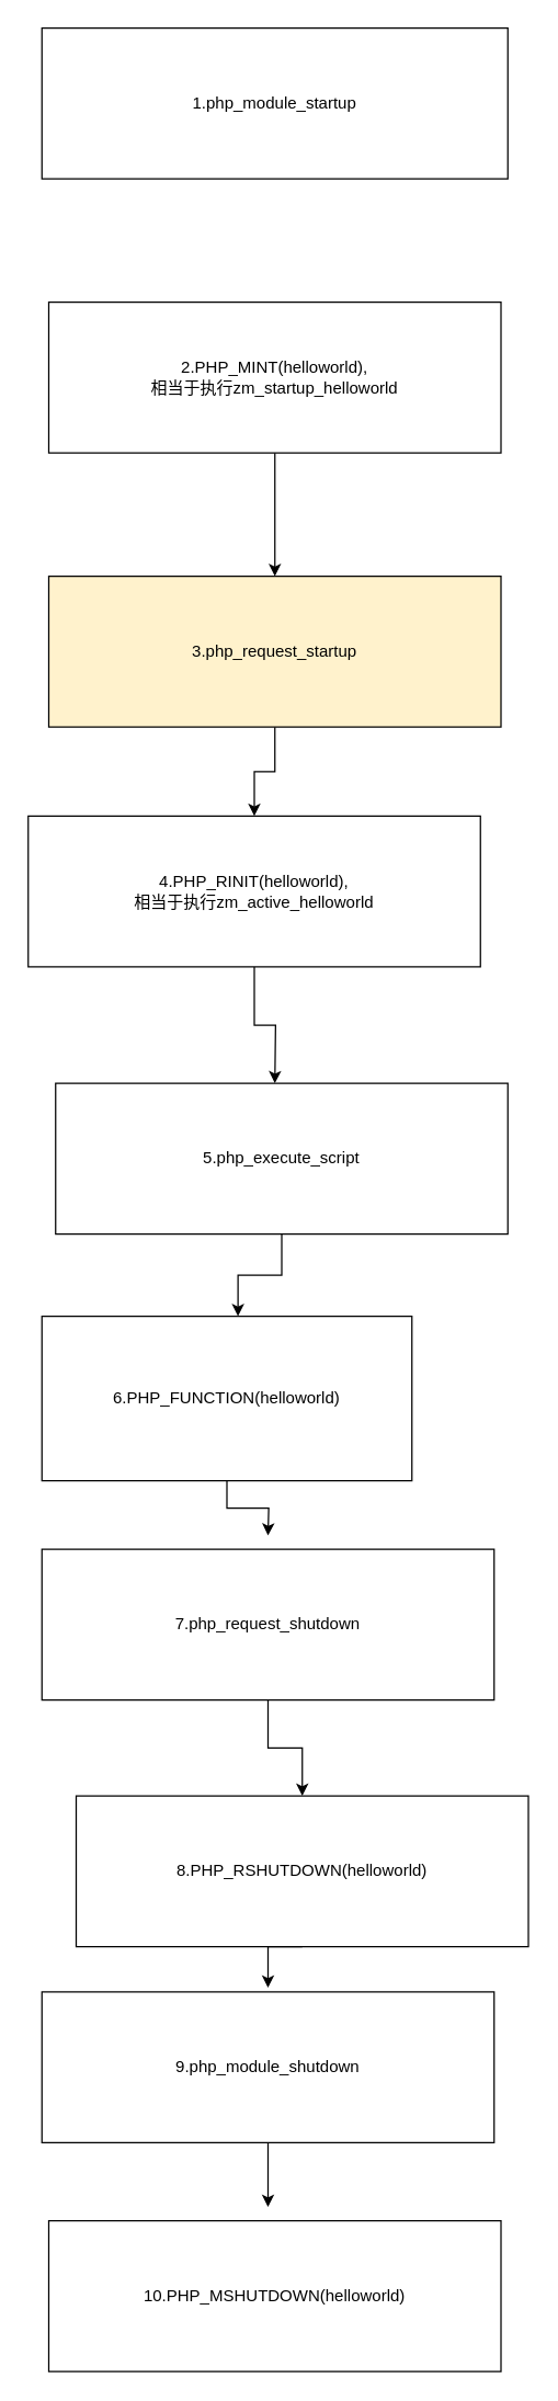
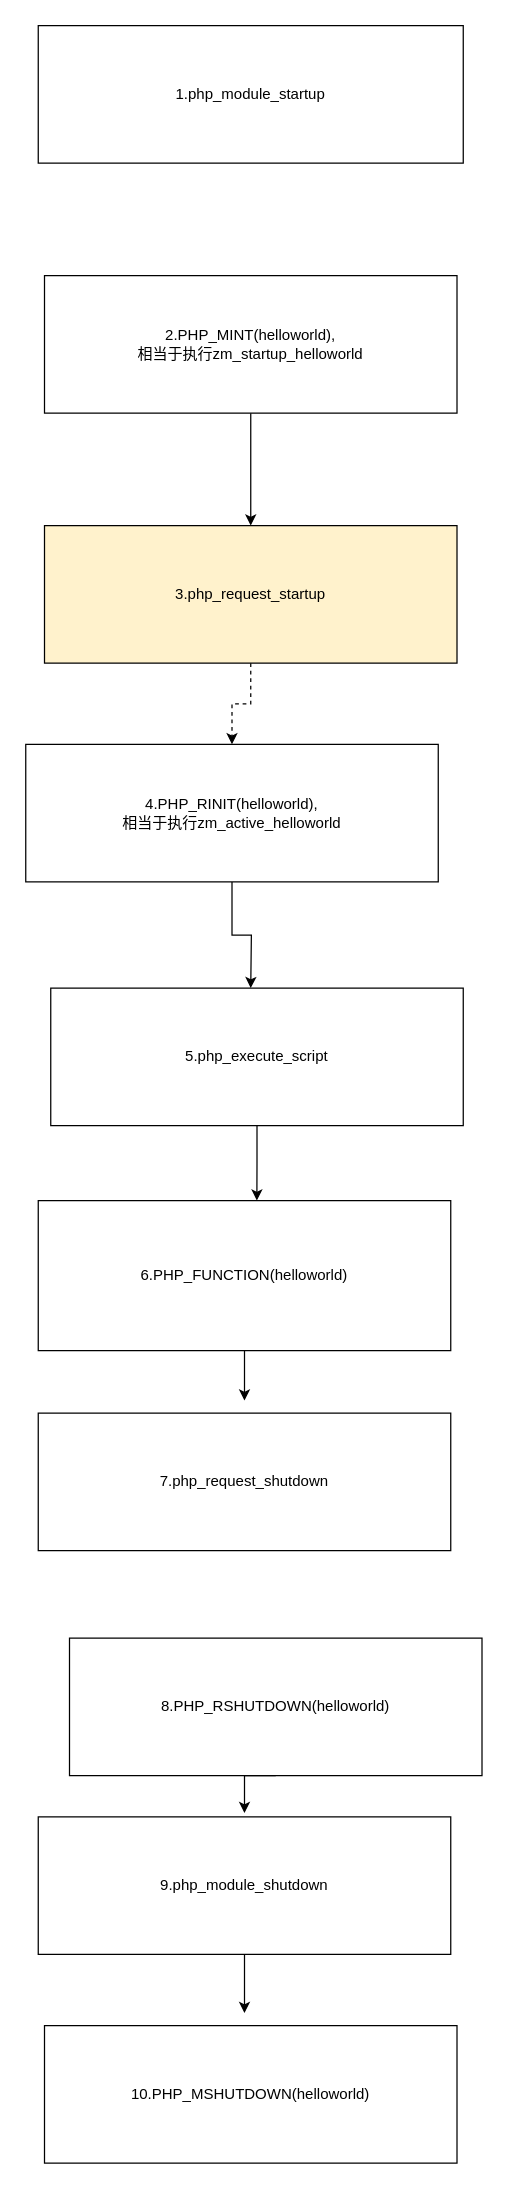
- <mxCell id="5" style="edgeStyle=orthogonalEdgeStyle;rounded=0;orthogonalLoop=1;jettySize=auto;html=1;exitX=0.5;exitY=1;exitDx=0;exitDy=0;" edge="1" parent="1" source="6" target="8"><mxGeometry relative="1" as="geometry" /></mxCell>
+ <mxCell id="5" style="edgeStyle=orthogonalEdgeStyle;rounded=0;orthogonalLoop=1;jettySize=auto;html=1;exitX=0.5;exitY=1;exitDx=0;exitDy=0;dashed=1;" edge="1" parent="1" source="6" target="8"><mxGeometry relative="1" as="geometry" /></mxCell>
- <mxCell id="12" value="6.PHP_FUNCTION(helloworld)" style="rounded=0;whiteSpace=wrap;html=1;" vertex="1" parent="1"><mxGeometry x="30" y="960" width="270" height="120" as="geometry" /></mxCell>
+ <mxCell id="12" value="6.PHP_FUNCTION(helloworld)" style="rounded=0;whiteSpace=wrap;html=1;" vertex="1" parent="1"><mxGeometry x="30" y="960" width="330" height="120" as="geometry" /></mxCell>
- <mxCell id="13" style="edgeStyle=orthogonalEdgeStyle;rounded=0;orthogonalLoop=1;jettySize=auto;html=1;exitX=0.5;exitY=1;exitDx=0;exitDy=0;entryX=0.5;entryY=0;entryDx=0;entryDy=0;" edge="1" parent="1" source="14" target="16"><mxGeometry relative="1" as="geometry" /></mxCell>
